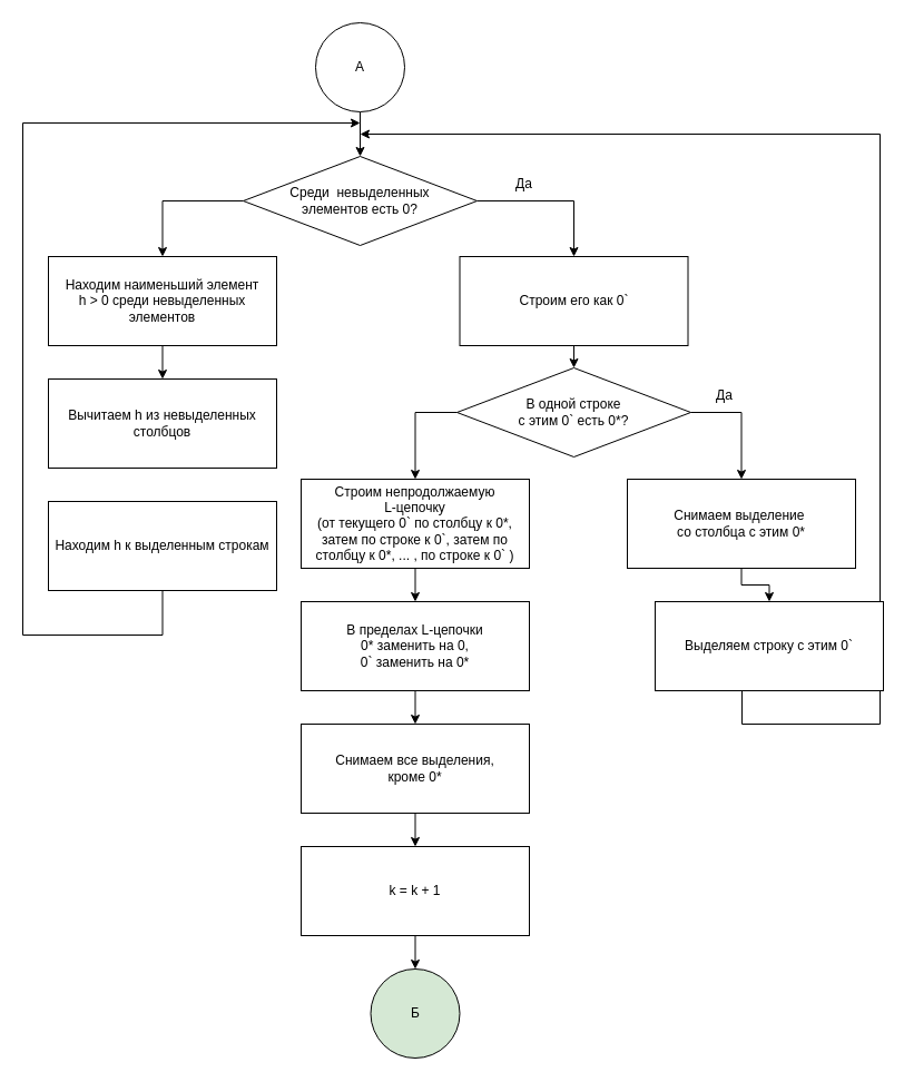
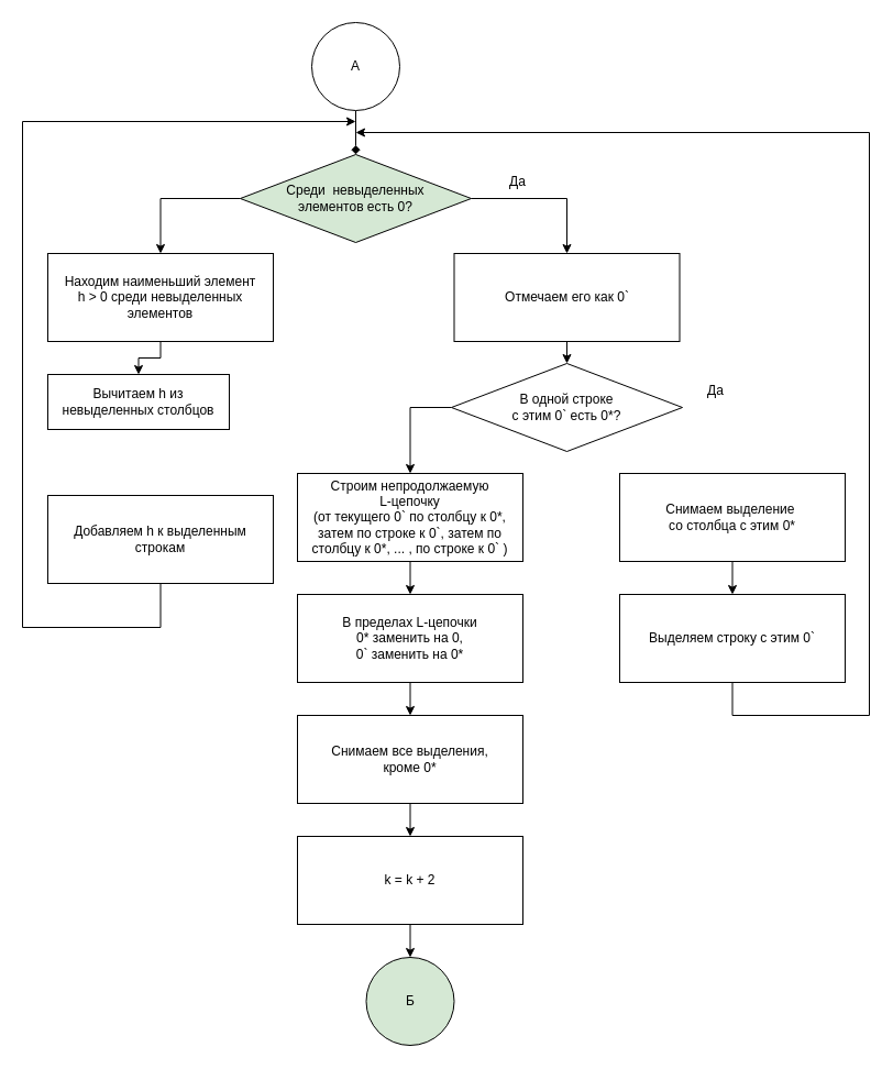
- <mxCell id="12" style="edgeStyle=none;html=1;exitX=0.5;exitY=1;exitDx=0;exitDy=0;entryX=0.5;entryY=0;entryDx=0;entryDy=0;" edge="1" parent="1" source="13" target="6"><mxGeometry relative="1" as="geometry" /></mxCell>
+ <mxCell id="12" style="edgeStyle=none;html=1;exitX=0.5;exitY=1;exitDx=0;exitDy=0;entryX=0.5;entryY=0;entryDx=0;entryDy=0;endArrow=diamond;" edge="1" parent="1" source="13" target="6"><mxGeometry relative="1" as="geometry" /></mxCell>
- <mxCell id="6" value="Среди&amp;nbsp; невыделенных&lt;br&gt;элементов есть 0?" style="rhombus;whiteSpace=wrap;html=1;" parent="1" vertex="1"><mxGeometry x="218" y="140" width="210" height="80" as="geometry" /></mxCell>
+ <mxCell id="6" value="Среди&amp;nbsp; невыделенных&lt;br&gt;элементов есть 0?" style="rhombus;whiteSpace=wrap;html=1;fillColor=#d5e8d4;" parent="1" vertex="1"><mxGeometry x="218" y="140" width="210" height="80" as="geometry" /></mxCell>
- <mxCell id="10" value="Строим его как 0`" style="rounded=0;whiteSpace=wrap;html=1;strokeColor=default;strokeWidth=1;fontSize=12;gradientColor=none;" parent="1" vertex="1"><mxGeometry x="412.5" y="230" width="205" height="80" as="geometry" /></mxCell>
+ <mxCell id="10" value="Отмечаем его как 0`" style="rounded=0;whiteSpace=wrap;html=1;strokeColor=default;strokeWidth=1;fontSize=12;gradientColor=none;" parent="1" vertex="1"><mxGeometry x="412.5" y="230" width="205" height="80" as="geometry" /></mxCell>
- <mxCell id="14" style="edgeStyle=orthogonalEdgeStyle;rounded=0;html=1;exitX=1;exitY=0.5;exitDx=0;exitDy=0;" edge="1" parent="1" source="16" target="18"><mxGeometry relative="1" as="geometry" /></mxCell>
- <mxCell id="11" value="Вычитаем h из невыделенных столбцов" style="rounded=0;whiteSpace=wrap;html=1;strokeColor=default;strokeWidth=1;fontSize=12;gradientColor=none;" parent="1" vertex="1"><mxGeometry x="43" y="340" width="205" height="80" as="geometry" /></mxCell>
+ <mxCell id="11" value="Вычитаем h из невыделенных столбцов" style="rounded=0;whiteSpace=wrap;html=1;strokeColor=default;strokeWidth=1;fontSize=12;gradientColor=none;" parent="1" vertex="1"><mxGeometry x="43" y="340" width="165" height="50" as="geometry" /></mxCell>
- <mxCell id="8" value="Находим h к выделенным строкам" style="rounded=0;whiteSpace=wrap;html=1;strokeColor=default;strokeWidth=1;fontSize=12;gradientColor=none;" parent="1" vertex="1"><mxGeometry x="43" y="450" width="205" height="80" as="geometry" /></mxCell>
+ <mxCell id="8" value="Добавляем h к выделенным строкам" style="rounded=0;whiteSpace=wrap;html=1;strokeColor=default;strokeWidth=1;fontSize=12;gradientColor=none;" parent="1" vertex="1"><mxGeometry x="43" y="450" width="205" height="80" as="geometry" /></mxCell>
- <mxCell id="20" value="Выделяем строку с этим 0`" style="rounded=0;whiteSpace=wrap;html=1;strokeColor=default;strokeWidth=1;fontSize=12;gradientColor=none;" vertex="1" parent="1"><mxGeometry x="588" y="540" width="205" height="80" as="geometry" /></mxCell>
+ <mxCell id="20" value="Выделяем строку с этим 0`" style="rounded=0;whiteSpace=wrap;html=1;strokeColor=default;strokeWidth=1;fontSize=12;gradientColor=none;" vertex="1" parent="1"><mxGeometry x="563" y="540" width="205" height="80" as="geometry" /></mxCell>
- <mxCell id="31" value="k = k + 1" style="rounded=0;whiteSpace=wrap;html=1;strokeColor=default;strokeWidth=1;fontSize=12;gradientColor=none;" vertex="1" parent="1"><mxGeometry x="270" y="760" width="205" height="80" as="geometry" /></mxCell>
+ <mxCell id="31" value="k = k + 2" style="rounded=0;whiteSpace=wrap;html=1;strokeColor=default;strokeWidth=1;fontSize=12;gradientColor=none;" vertex="1" parent="1"><mxGeometry x="270" y="760" width="205" height="80" as="geometry" /></mxCell>
